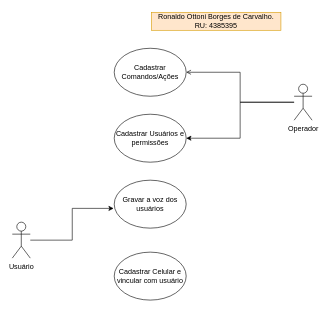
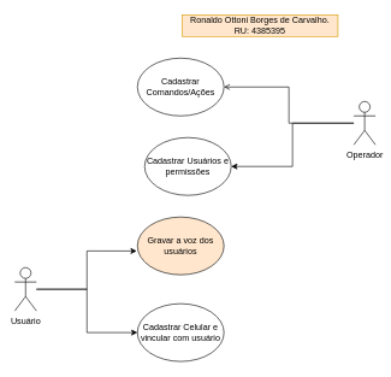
- <mxCell id="6" value="Cadastrar Usuários e permissões" style="ellipse;whiteSpace=wrap;html=1;" vertex="1" parent="1"><mxGeometry x="190" y="190" width="120" height="80" as="geometry" /></mxCell>
+ <mxCell id="6" value="Cadastrar Usuários e permissões" style="ellipse;whiteSpace=wrap;html=1;" vertex="1" parent="1"><mxGeometry x="200" y="190" width="120" height="80" as="geometry" /></mxCell>
- <mxCell id="7" value="Gravar a voz dos usuários" style="ellipse;whiteSpace=wrap;html=1;" vertex="1" parent="1"><mxGeometry x="190" y="300" width="120" height="80" as="geometry" /></mxCell>
+ <mxCell id="7" value="Gravar a voz dos usuários" style="ellipse;whiteSpace=wrap;html=1;fillColor=#ffe6cc;" vertex="1" parent="1"><mxGeometry x="190" y="300" width="120" height="80" as="geometry" /></mxCell>
+ <mxCell id="3" style="edgeStyle=orthogonalEdgeStyle;rounded=0;orthogonalLoop=1;jettySize=auto;html=1;entryX=0;entryY=0.5;entryDx=0;entryDy=0;" edge="1" parent="1" source="4" target="8"><mxGeometry relative="1" as="geometry" /></mxCell>
